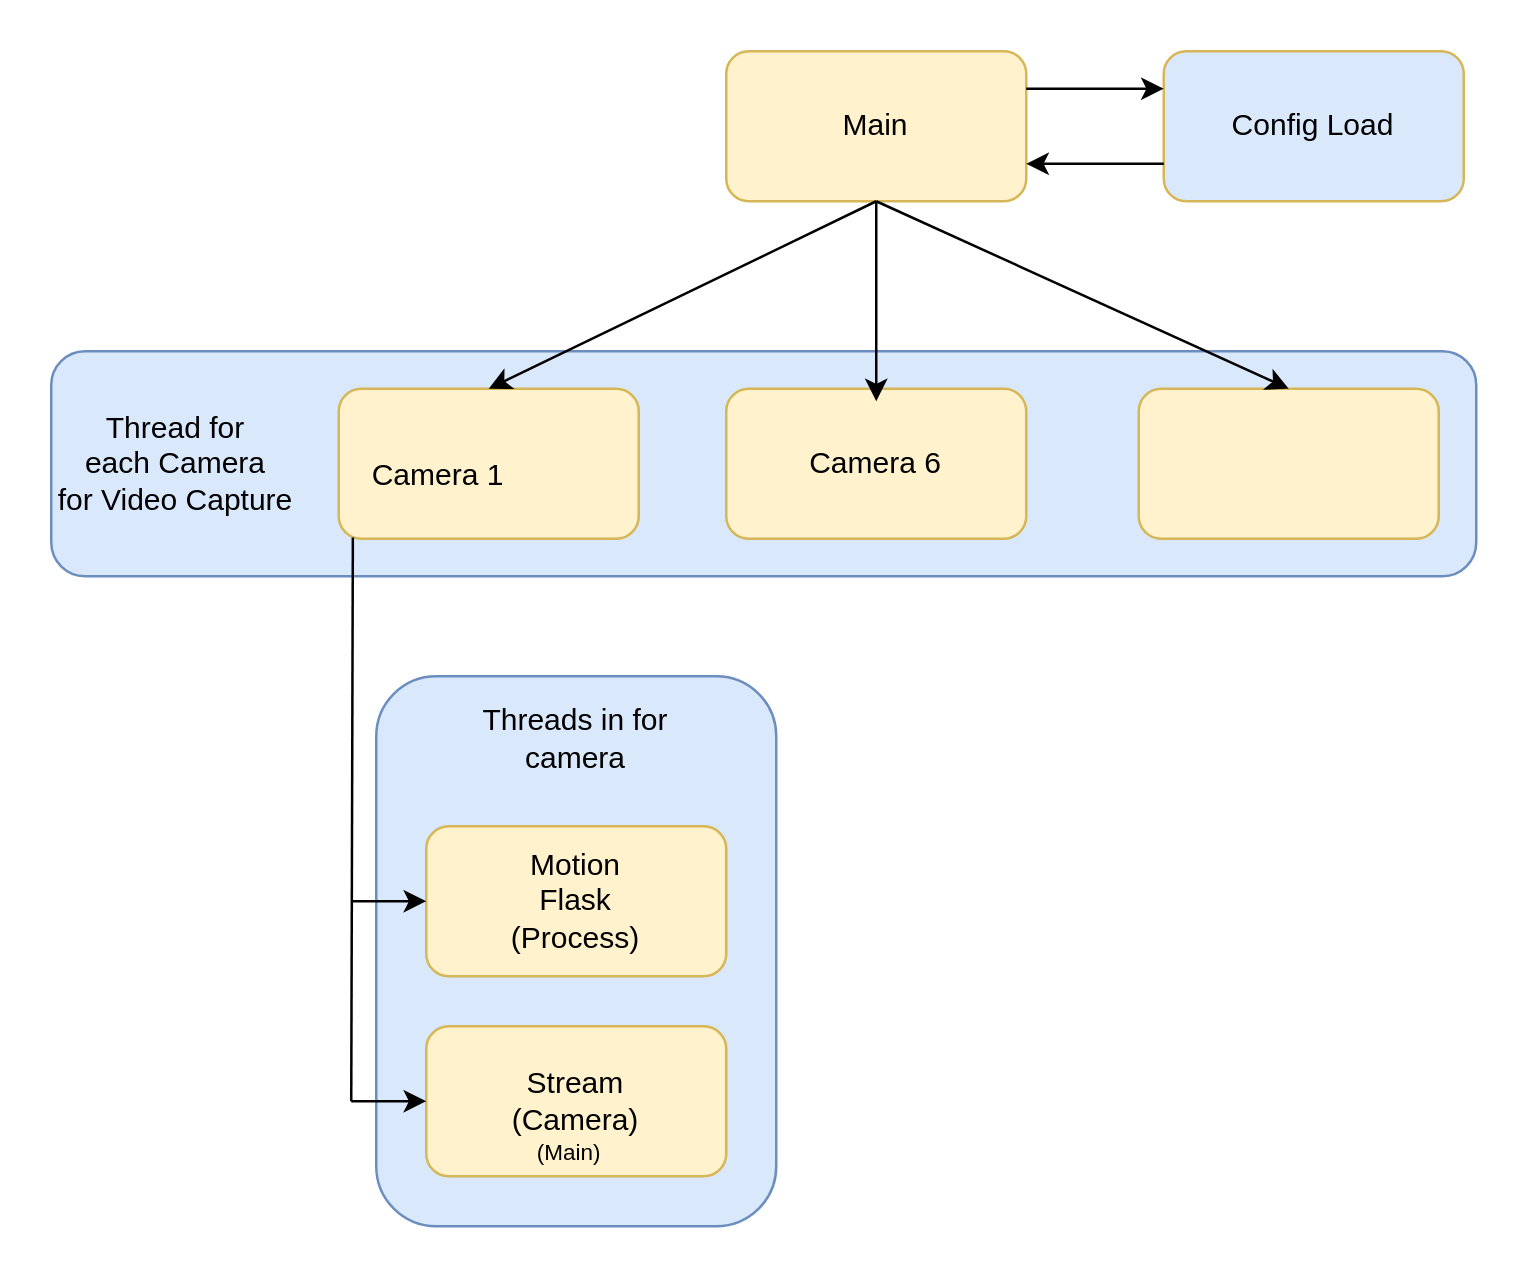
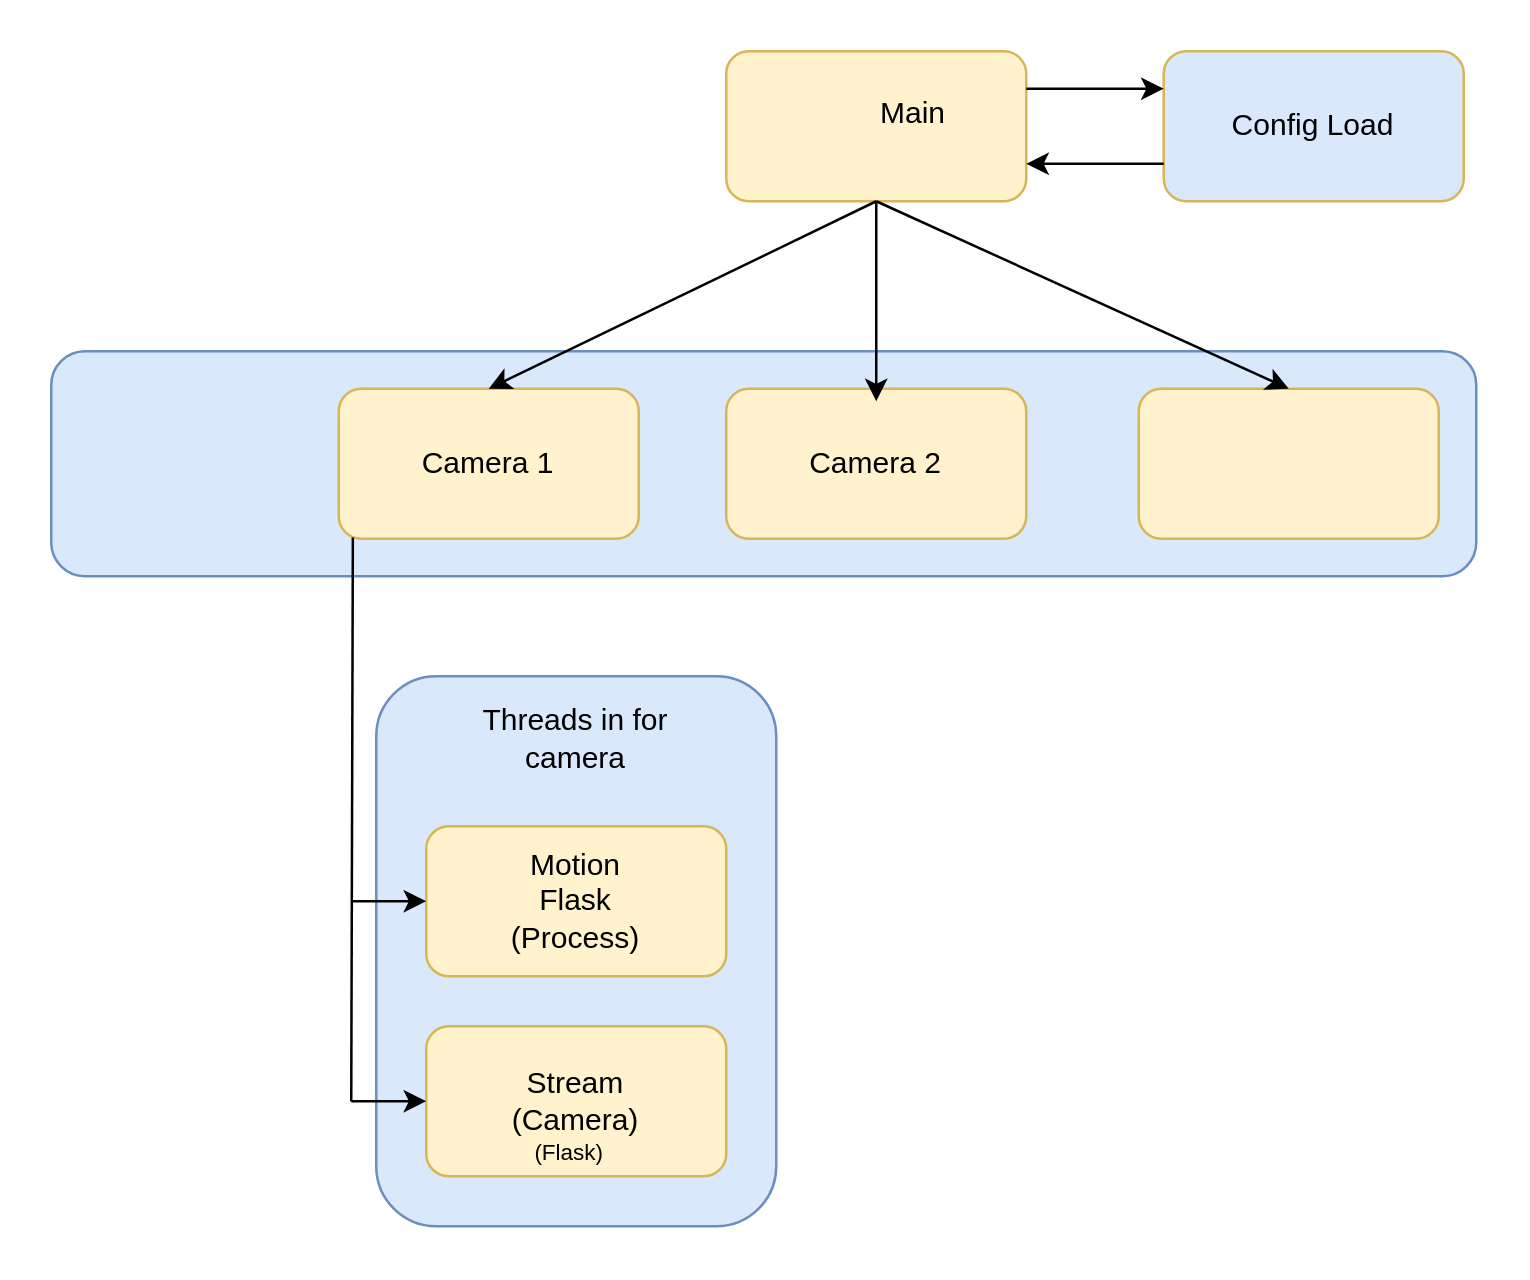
- <mxCell id="3" value="Main" style="text;html=1;align=center;verticalAlign=middle;whiteSpace=wrap;rounded=0;" vertex="1" parent="1"><mxGeometry x="320" y="35" width="60" height="30" as="geometry" /></mxCell>
+ <mxCell id="3" value="Main" style="text;html=1;align=center;verticalAlign=middle;whiteSpace=wrap;rounded=0;" vertex="1" parent="1"><mxGeometry x="335" y="30" width="60" height="30" as="geometry" /></mxCell>
- <mxCell id="5" value="Thread for&lt;br&gt;each Camera&lt;br&gt;for Video Capture" style="text;html=1;align=center;verticalAlign=middle;whiteSpace=wrap;rounded=0;" vertex="1" parent="1"><mxGeometry x="20" y="165" width="100" height="40" as="geometry" /></mxCell>
- <mxCell id="9" value="Camera 6" style="text;html=1;align=center;verticalAlign=middle;whiteSpace=wrap;rounded=0;" vertex="1" parent="1"><mxGeometry x="320" y="170" width="60" height="30" as="geometry" /></mxCell>
+ <mxCell id="9" value="Camera 2" style="text;html=1;align=center;verticalAlign=middle;whiteSpace=wrap;rounded=0;" vertex="1" parent="1"><mxGeometry x="320" y="170" width="60" height="30" as="geometry" /></mxCell>
- <mxCell id="7" value="Camera 1" style="text;html=1;align=center;verticalAlign=middle;whiteSpace=wrap;rounded=0;" vertex="1" parent="1"><mxGeometry x="145" y="175" width="60" height="30" as="geometry" /></mxCell>
+ <mxCell id="7" value="Camera 1" style="text;html=1;align=center;verticalAlign=middle;whiteSpace=wrap;rounded=0;" vertex="1" parent="1"><mxGeometry x="165" y="170" width="60" height="30" as="geometry" /></mxCell>
- <mxCell id="26" value="&lt;font style=&quot;font-size: 9px;&quot;&gt;(Main)&lt;/font&gt;" style="text;html=1;align=center;verticalAlign=middle;whiteSpace=wrap;rounded=0;" vertex="1" parent="1"><mxGeometry x="185" y="450" width="85" height="20" as="geometry" /></mxCell>
+ <mxCell id="26" value="&lt;font style=&quot;font-size: 9px;&quot;&gt;(Flask)&lt;/font&gt;" style="text;html=1;align=center;verticalAlign=middle;whiteSpace=wrap;rounded=0;" vertex="1" parent="1"><mxGeometry x="185" y="450" width="85" height="20" as="geometry" /></mxCell>
